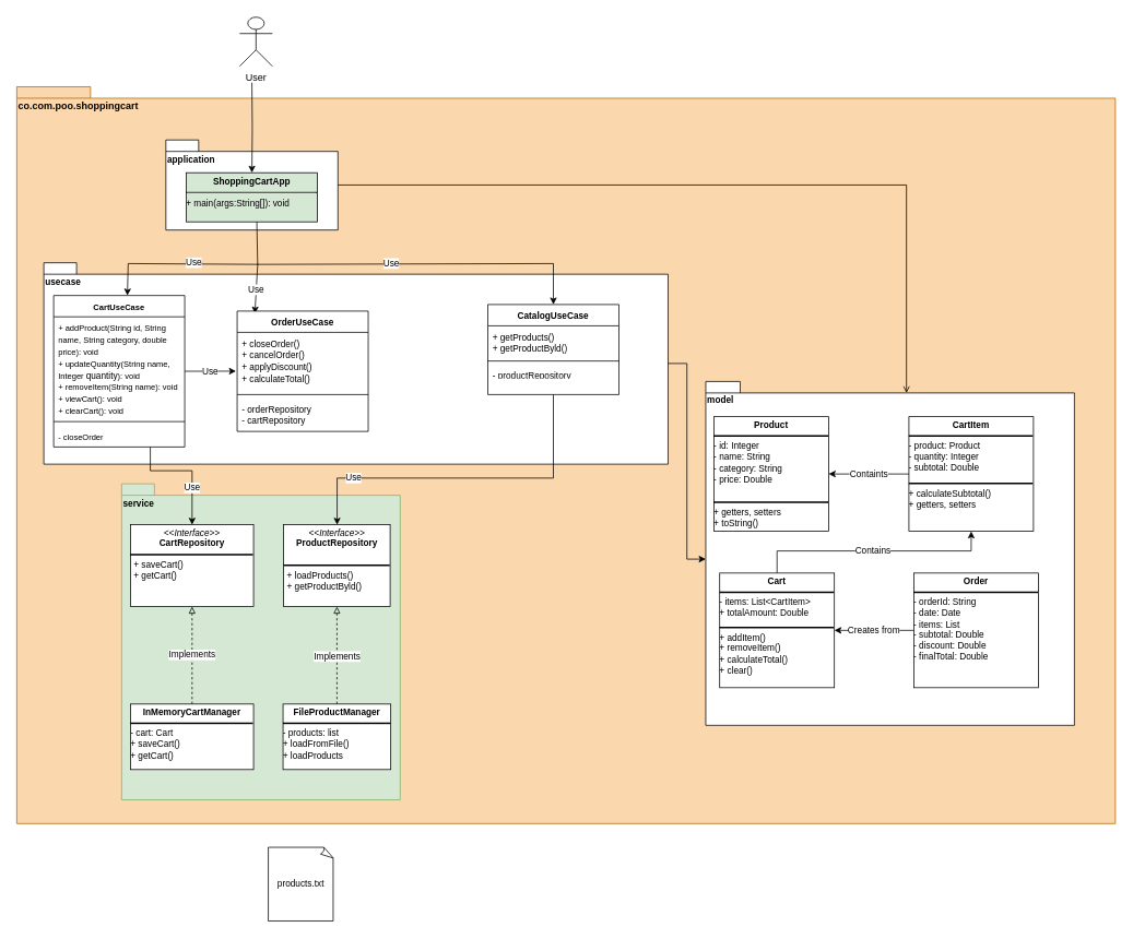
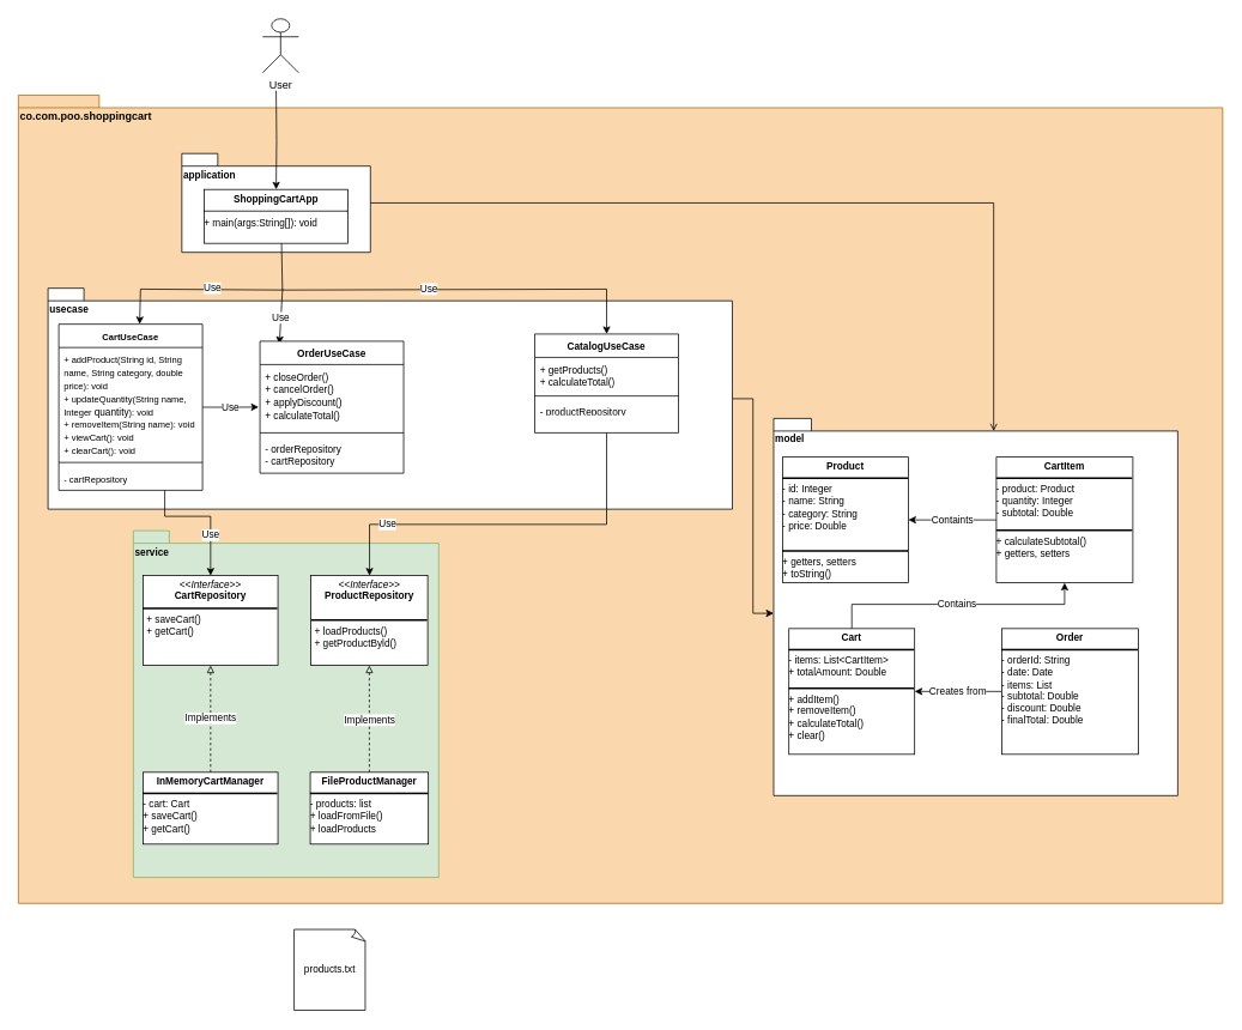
- <mxCell id="5" value="&lt;p style=&quot;margin:0px;margin-top:4px;text-align:center;&quot;&gt;&lt;b&gt;&lt;font style=&quot;font-size: 11px;&quot;&gt;ShoppingCartApp&lt;/font&gt;&lt;/b&gt;&lt;/p&gt;&lt;hr size=&quot;1&quot; style=&quot;border-style:solid;&quot;&gt;&lt;div style=&quot;height:2px;&quot;&gt;&lt;font style=&quot;font-size: 11px;&quot;&gt;+ main(args:String[]): void&lt;/font&gt;&lt;/div&gt;" style="verticalAlign=top;align=left;overflow=fill;html=1;whiteSpace=wrap;fillColor=#d5e8d4;" parent="1" vertex="1"><mxGeometry x="227" y="210" width="160" height="60" as="geometry" /></mxCell>
+ <mxCell id="5" value="&lt;p style=&quot;margin:0px;margin-top:4px;text-align:center;&quot;&gt;&lt;b&gt;&lt;font style=&quot;font-size: 11px;&quot;&gt;ShoppingCartApp&lt;/font&gt;&lt;/b&gt;&lt;/p&gt;&lt;hr size=&quot;1&quot; style=&quot;border-style:solid;&quot;&gt;&lt;div style=&quot;height:2px;&quot;&gt;&lt;font style=&quot;font-size: 11px;&quot;&gt;+ main(args:String[]): void&lt;/font&gt;&lt;/div&gt;" style="verticalAlign=top;align=left;overflow=fill;html=1;whiteSpace=wrap;" parent="1" vertex="1"><mxGeometry x="227" y="210" width="160" height="60" as="geometry" /></mxCell>
- <mxCell id="41" value="&lt;span style=&quot;font-size: 11px;&quot;&gt;+ getProducts()&lt;/span&gt;&lt;br style=&quot;font-size: 11px;&quot;&gt;&lt;span style=&quot;font-size: 11px;&quot;&gt;+ getProductByld()&lt;/span&gt;" style="text;strokeColor=none;fillColor=none;align=left;verticalAlign=top;spacingLeft=4;spacingRight=4;overflow=hidden;rotatable=0;points=[[0,0.5],[1,0.5]];portConstraint=eastwest;whiteSpace=wrap;html=1;" parent="40" vertex="1"><mxGeometry y="26" width="160" height="39" as="geometry" /></mxCell>
+ <mxCell id="41" value="&lt;span style=&quot;font-size: 11px;&quot;&gt;+ getProducts()&lt;/span&gt;&lt;br style=&quot;font-size: 11px;&quot;&gt;&lt;span style=&quot;font-size: 11px;&quot;&gt;+ calculateTotal()&lt;/span&gt;" style="text;strokeColor=none;fillColor=none;align=left;verticalAlign=top;spacingLeft=4;spacingRight=4;overflow=hidden;rotatable=0;points=[[0,0.5],[1,0.5]];portConstraint=eastwest;whiteSpace=wrap;html=1;" parent="40" vertex="1"><mxGeometry y="26" width="160" height="39" as="geometry" /></mxCell>
- <mxCell id="34" value="&lt;span style=&quot;font-size: 10px;&quot;&gt;- closeOrder&lt;/span&gt;" style="text;strokeColor=none;fillColor=none;align=left;verticalAlign=top;spacingLeft=4;spacingRight=4;overflow=hidden;rotatable=0;points=[[0,0.5],[1,0.5]];portConstraint=eastwest;whiteSpace=wrap;html=1;" parent="31" vertex="1"><mxGeometry y="159" width="160" height="26" as="geometry" /></mxCell>
+ <mxCell id="34" value="&lt;span style=&quot;font-size: 10px;&quot;&gt;- cartRepository&lt;/span&gt;" style="text;strokeColor=none;fillColor=none;align=left;verticalAlign=top;spacingLeft=4;spacingRight=4;overflow=hidden;rotatable=0;points=[[0,0.5],[1,0.5]];portConstraint=eastwest;whiteSpace=wrap;html=1;" parent="31" vertex="1"><mxGeometry y="159" width="160" height="26" as="geometry" /></mxCell>
